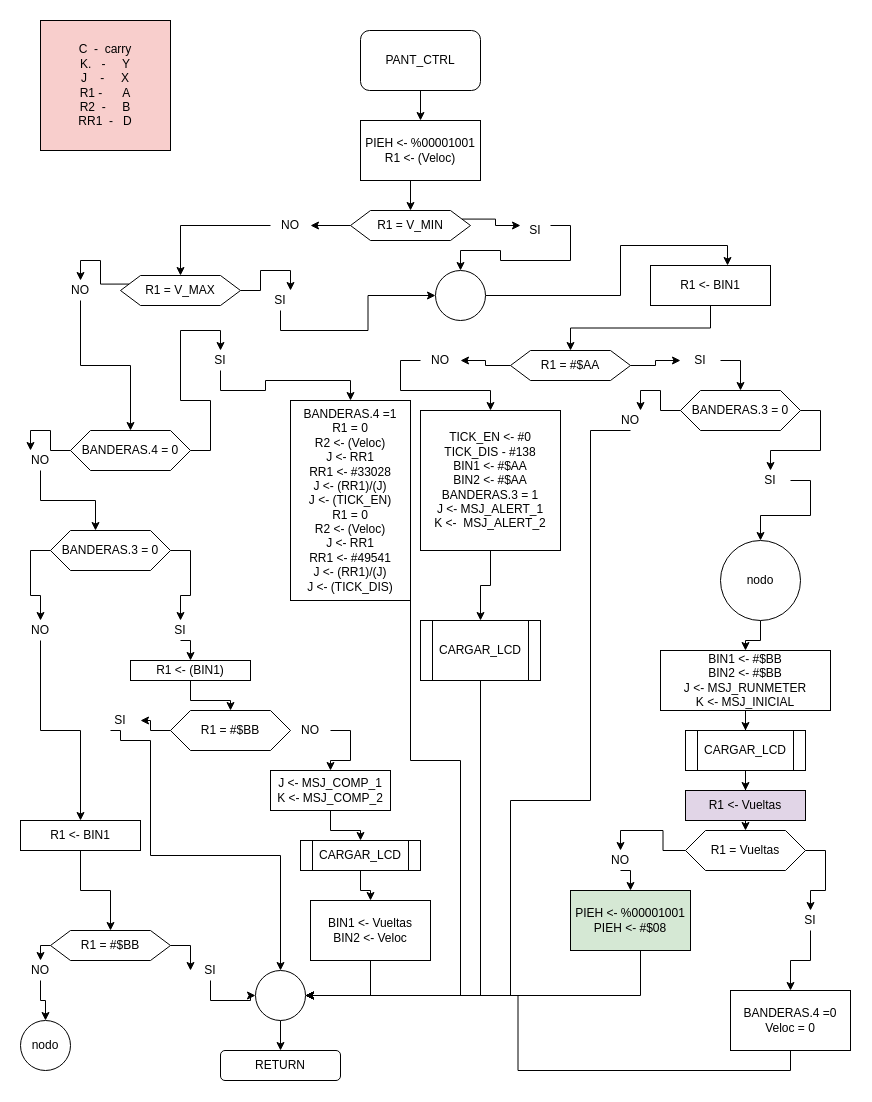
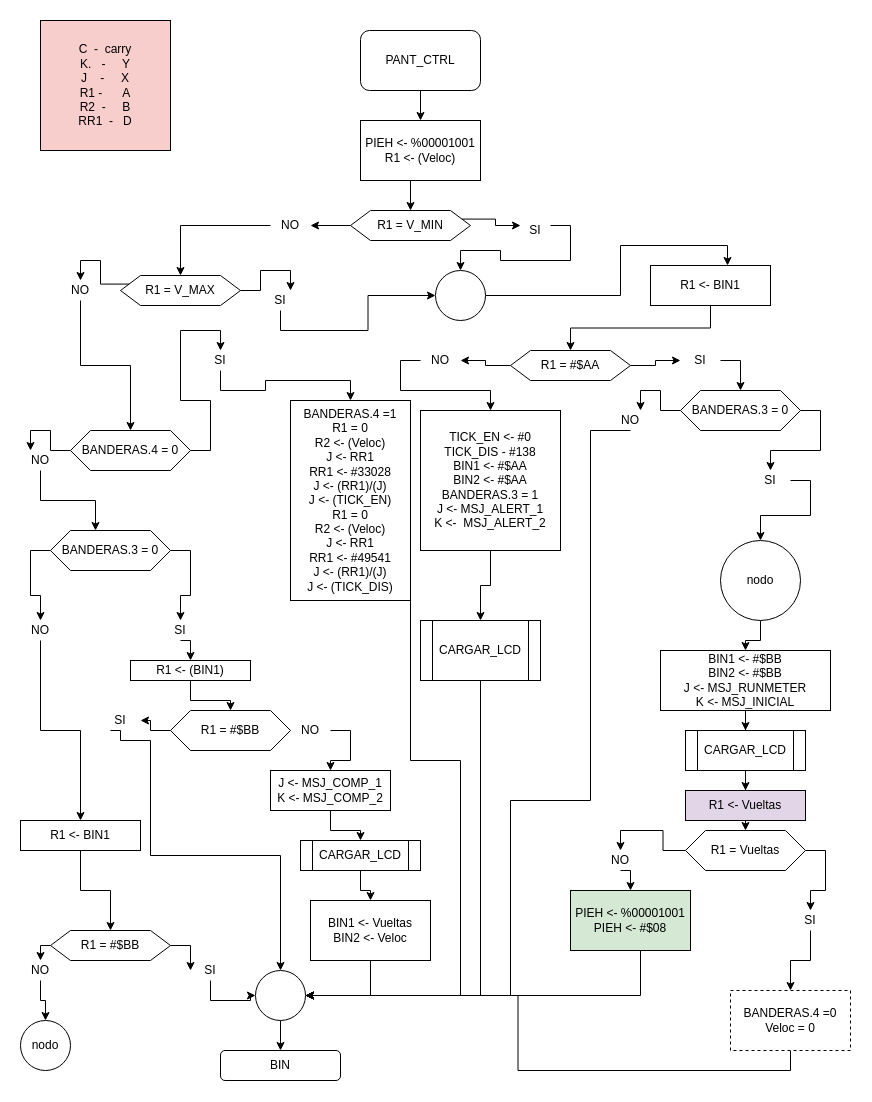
- <mxCell id="87" value="BANDERAS.4 =0&lt;br&gt;Veloc = 0" style="rounded=0;whiteSpace=wrap;html=1;" vertex="1" parent="1"><mxGeometry x="730" y="990" width="120" height="60" as="geometry" /></mxCell>
+ <mxCell id="87" value="BANDERAS.4 =0&lt;br&gt;Veloc = 0" style="rounded=0;whiteSpace=wrap;html=1;dashed=1;" vertex="1" parent="1"><mxGeometry x="730" y="990" width="120" height="60" as="geometry" /></mxCell>
- <mxCell id="30" value="RETURN" style="rounded=1;whiteSpace=wrap;html=1;" vertex="1" parent="1"><mxGeometry x="220" y="1050" width="120" height="30" as="geometry" /></mxCell>
+ <mxCell id="30" value="BIN" style="rounded=1;whiteSpace=wrap;html=1;" vertex="1" parent="1"><mxGeometry x="220" y="1050" width="120" height="30" as="geometry" /></mxCell>
